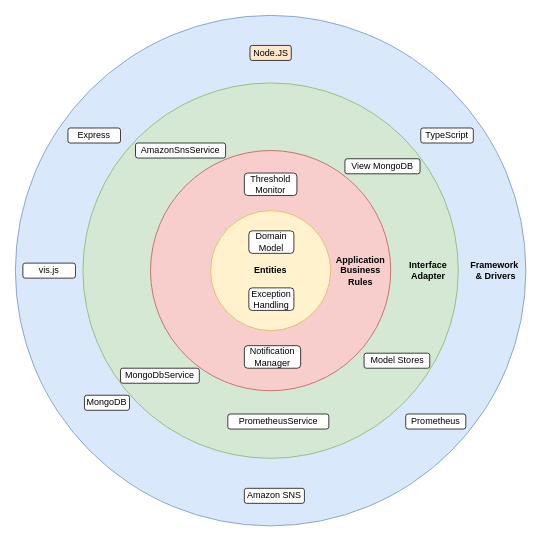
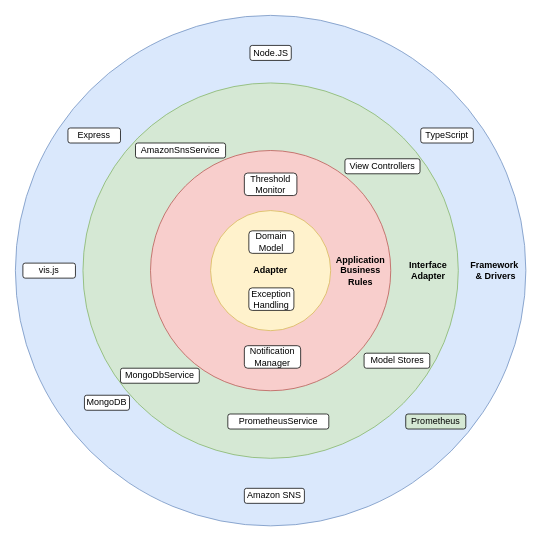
- <mxCell id="9" value="Node.JS" style="rounded=1;whiteSpace=wrap;html=1;fillColor=#ffe6cc;" parent="1" vertex="1"><mxGeometry x="332.5" y="60" width="55" height="20" as="geometry" /></mxCell>
+ <mxCell id="9" value="Node.JS" style="rounded=1;whiteSpace=wrap;html=1;" parent="1" vertex="1"><mxGeometry x="332.5" y="60" width="55" height="20" as="geometry" /></mxCell>
- <mxCell id="15" value="View MongoDB" style="rounded=1;whiteSpace=wrap;html=1;gradientColor=none;" parent="1" vertex="1"><mxGeometry x="459" y="211" width="100" height="20" as="geometry" /></mxCell>
+ <mxCell id="15" value="View Controllers" style="rounded=1;whiteSpace=wrap;html=1;gradientColor=none;" parent="1" vertex="1"><mxGeometry x="459" y="211" width="100" height="20" as="geometry" /></mxCell>
- <mxCell id="10" value="Entities" style="text;html=1;strokeColor=none;fillColor=none;align=center;verticalAlign=middle;whiteSpace=wrap;rounded=0;fontStyle=1" parent="1" vertex="1"><mxGeometry x="330" y="345" width="60" height="30" as="geometry" /></mxCell>
+ <mxCell id="10" value="Adapter" style="text;html=1;strokeColor=none;fillColor=none;align=center;verticalAlign=middle;whiteSpace=wrap;rounded=0;fontStyle=1" parent="1" vertex="1"><mxGeometry x="330" y="345" width="60" height="30" as="geometry" /></mxCell>
- <mxCell id="7" value="Prometheus" style="rounded=1;whiteSpace=wrap;html=1;" parent="1" vertex="1"><mxGeometry x="540" y="551" width="80" height="20" as="geometry" /></mxCell>
+ <mxCell id="7" value="Prometheus" style="rounded=1;whiteSpace=wrap;html=1;fillColor=#d5e8d4;" parent="1" vertex="1"><mxGeometry x="540" y="551" width="80" height="20" as="geometry" /></mxCell>
